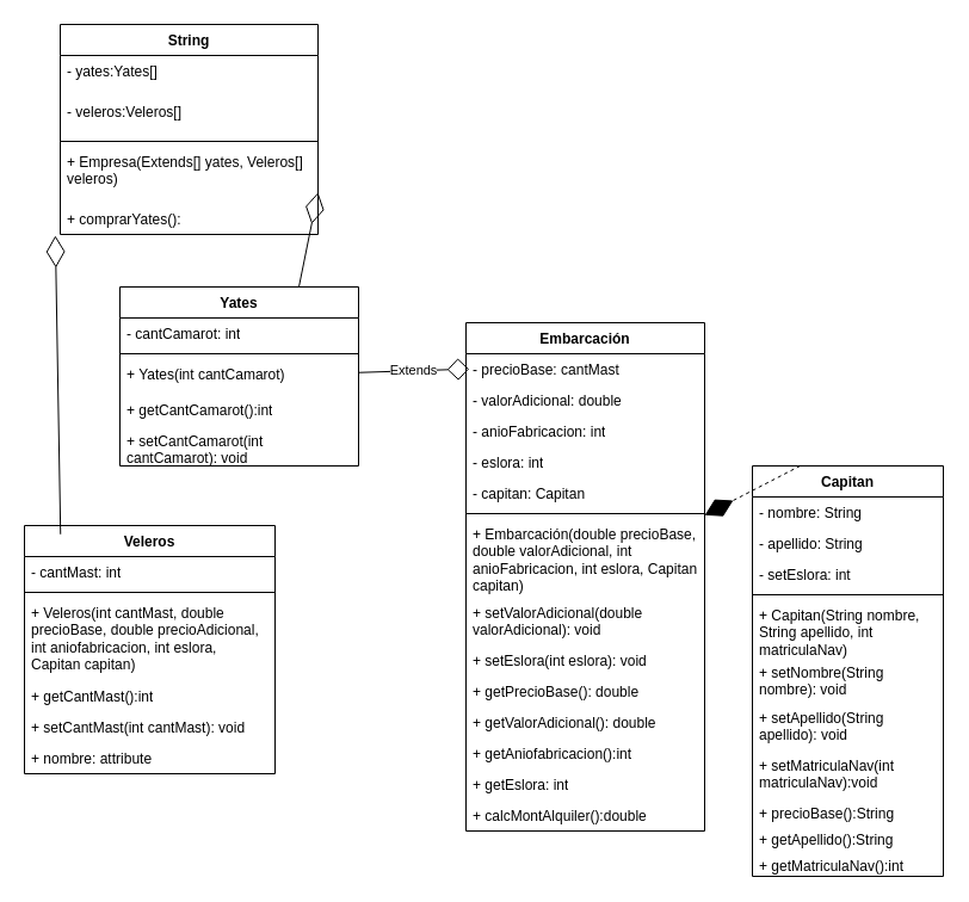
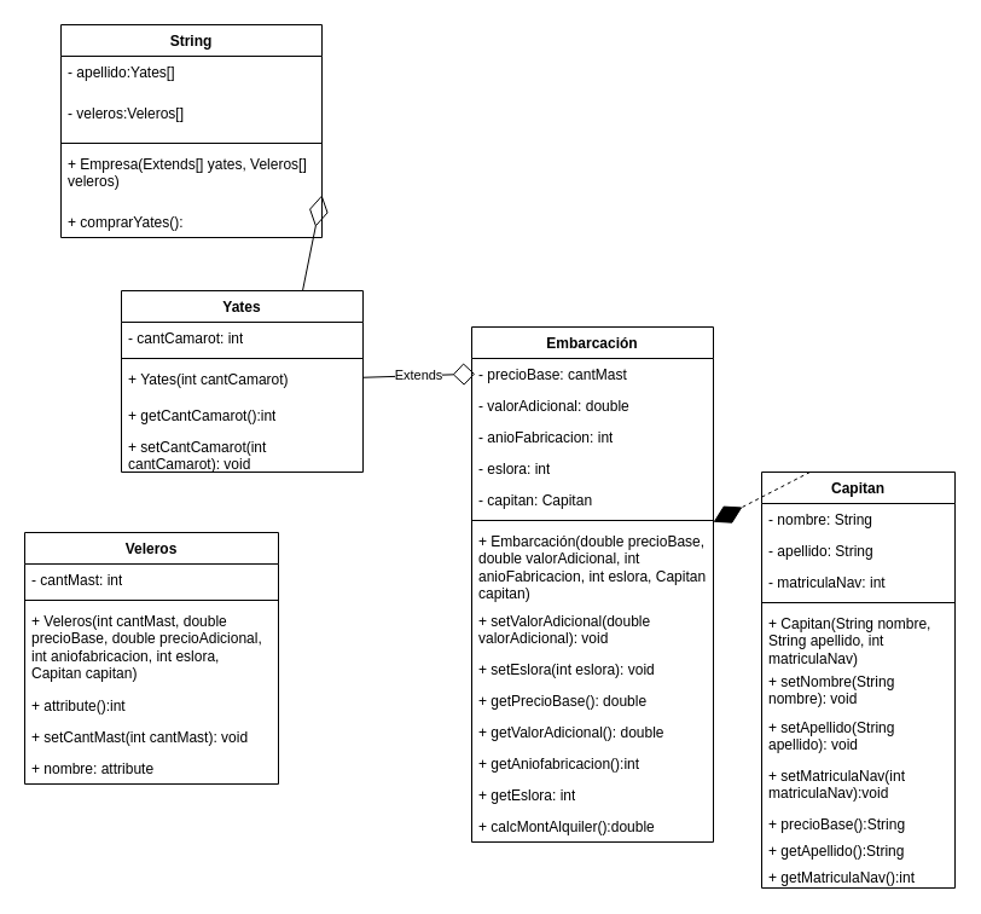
- <mxCell id="3" value="- yates:Yates[]" style="text;strokeColor=none;fillColor=none;align=left;verticalAlign=top;spacingLeft=4;spacingRight=4;overflow=hidden;rotatable=0;points=[[0,0.5],[1,0.5]];portConstraint=eastwest;whiteSpace=wrap;html=1;" vertex="1" parent="2"><mxGeometry y="26" width="216" height="34" as="geometry" /></mxCell>
+ <mxCell id="3" value="- apellido:Yates[]" style="text;strokeColor=none;fillColor=none;align=left;verticalAlign=top;spacingLeft=4;spacingRight=4;overflow=hidden;rotatable=0;points=[[0,0.5],[1,0.5]];portConstraint=eastwest;whiteSpace=wrap;html=1;" vertex="1" parent="2"><mxGeometry y="26" width="216" height="34" as="geometry" /></mxCell>
- <mxCell id="51" value="" style="endArrow=diamondThin;endFill=0;endSize=24;html=1;rounded=0;exitX=0.144;exitY=0.035;exitDx=0;exitDy=0;exitPerimeter=0;entryX=-0.019;entryY=1.038;entryDx=0;entryDy=0;entryPerimeter=0;" edge="1" parent="1" source="36" target="7"><mxGeometry width="160" relative="1" as="geometry"><mxPoint x="50" y="330" as="sourcePoint" /><mxPoint x="210" y="330" as="targetPoint" /></mxGeometry></mxCell>
- <mxCell id="26" value="- setEslora: int" style="text;strokeColor=none;fillColor=none;align=left;verticalAlign=top;spacingLeft=4;spacingRight=4;overflow=hidden;rotatable=0;points=[[0,0.5],[1,0.5]];portConstraint=eastwest;whiteSpace=wrap;html=1;" vertex="1" parent="23"><mxGeometry y="78" width="160" height="26" as="geometry" /></mxCell>
+ <mxCell id="26" value="- matriculaNav: int" style="text;strokeColor=none;fillColor=none;align=left;verticalAlign=top;spacingLeft=4;spacingRight=4;overflow=hidden;rotatable=0;points=[[0,0.5],[1,0.5]];portConstraint=eastwest;whiteSpace=wrap;html=1;" vertex="1" parent="23"><mxGeometry y="78" width="160" height="26" as="geometry" /></mxCell>
- <mxCell id="40" value="+ getCantMast():int" style="text;strokeColor=none;fillColor=none;align=left;verticalAlign=top;spacingLeft=4;spacingRight=4;overflow=hidden;rotatable=0;points=[[0,0.5],[1,0.5]];portConstraint=eastwest;whiteSpace=wrap;html=1;" vertex="1" parent="36"><mxGeometry y="130" width="210" height="26" as="geometry" /></mxCell>
+ <mxCell id="40" value="+ attribute():int" style="text;strokeColor=none;fillColor=none;align=left;verticalAlign=top;spacingLeft=4;spacingRight=4;overflow=hidden;rotatable=0;points=[[0,0.5],[1,0.5]];portConstraint=eastwest;whiteSpace=wrap;html=1;" vertex="1" parent="36"><mxGeometry y="130" width="210" height="26" as="geometry" /></mxCell>
